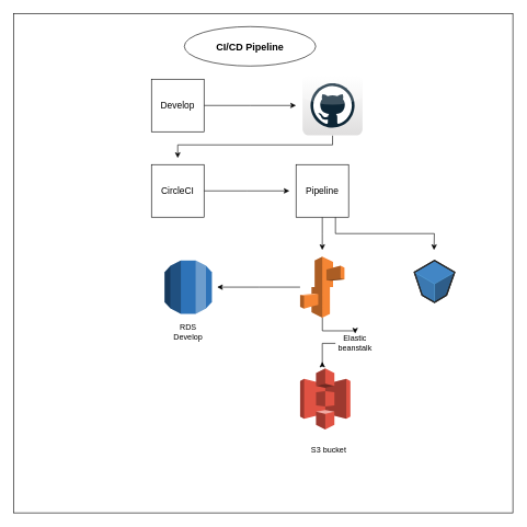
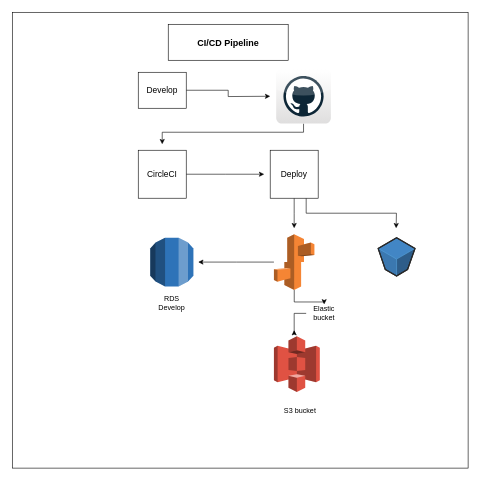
- <mxCell id="3" value="&lt;b&gt;&lt;font style=&quot;font-size: 15px;&quot;&gt; CI/CD Pipeline&lt;/font&gt;&lt;/b&gt;" style="ellipse;whiteSpace=wrap;html=1;" vertex="1" parent="1"><mxGeometry x="280" y="40" width="200" height="60" as="geometry" /></mxCell>
+ <mxCell id="3" value="&lt;b&gt;&lt;font style=&quot;font-size: 15px;&quot;&gt; CI/CD Pipeline&lt;/font&gt;&lt;/b&gt;" style="rounded=0;whiteSpace=wrap;html=1;" vertex="1" parent="1"><mxGeometry x="280" y="40" width="200" height="60" as="geometry" /></mxCell>
- <mxCell id="5" value="&lt;font style=&quot;font-size: 14px;&quot;&gt;Develop  &lt;/font&gt;" style="whiteSpace=wrap;html=1;aspect=fixed;" vertex="1" parent="1"><mxGeometry x="230" y="120" width="80" height="80" as="geometry" /></mxCell>
+ <mxCell id="5" value="&lt;font style=&quot;font-size: 14px;&quot;&gt;Develop  &lt;/font&gt;" style="whiteSpace=wrap;html=1;aspect=fixed;" vertex="1" parent="1"><mxGeometry x="230" y="120" width="80" height="60" as="geometry" /></mxCell>
- <mxCell id="12" value="&lt;font style=&quot;font-size: 14px;&quot;&gt;Pipeline&lt;/font&gt;" style="whiteSpace=wrap;html=1;aspect=fixed;" vertex="1" parent="1"><mxGeometry x="450" y="250" width="80" height="80" as="geometry" /></mxCell>
+ <mxCell id="12" value="&lt;font style=&quot;font-size: 14px;&quot;&gt;Deploy&lt;/font&gt;" style="whiteSpace=wrap;html=1;aspect=fixed;" vertex="1" parent="1"><mxGeometry x="450" y="250" width="80" height="80" as="geometry" /></mxCell>
- <mxCell id="22" value="Elastic beanstalk" style="text;html=1;strokeColor=none;fillColor=none;align=center;verticalAlign=middle;whiteSpace=wrap;rounded=0;" vertex="1" parent="1"><mxGeometry x="510" y="507" width="60" height="30" as="geometry" /></mxCell>
+ <mxCell id="22" value="Elastic bucket" style="text;html=1;strokeColor=none;fillColor=none;align=center;verticalAlign=middle;whiteSpace=wrap;rounded=0;" vertex="1" parent="1"><mxGeometry x="510" y="507" width="60" height="30" as="geometry" /></mxCell>
